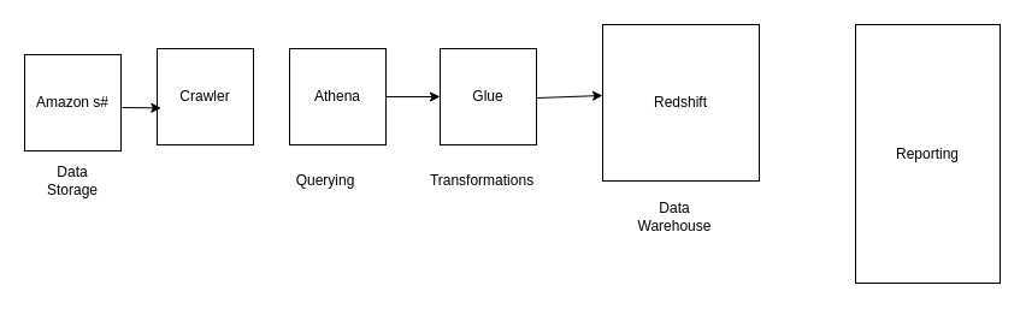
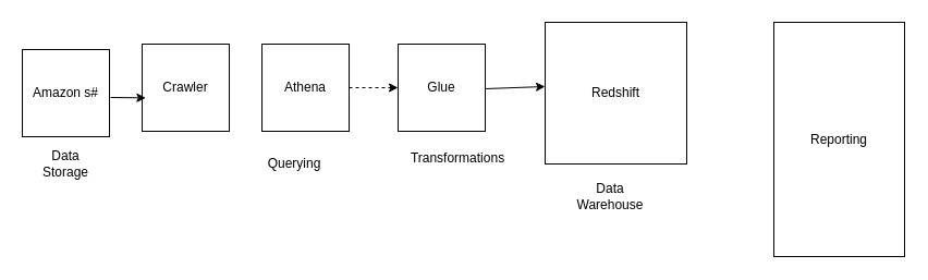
- <mxCell id="13" value="" style="endArrow=classic;html=1;rounded=0;entryX=0;entryY=0.5;entryDx=0;entryDy=0;exitX=1;exitY=0.5;exitDx=0;exitDy=0;" edge="1" parent="1" source="4" target="5"><mxGeometry width="50" height="50" relative="1" as="geometry"><mxPoint x="111" y="99" as="sourcePoint" /><mxPoint x="143" y="99" as="targetPoint" /><Array as="points" /></mxGeometry></mxCell>
+ <mxCell id="13" value="" style="endArrow=classic;html=1;rounded=0;entryX=0;entryY=0.5;entryDx=0;entryDy=0;exitX=1;exitY=0.5;exitDx=0;exitDy=0;dashed=1;" edge="1" parent="1" source="4" target="5"><mxGeometry width="50" height="50" relative="1" as="geometry"><mxPoint x="111" y="99" as="sourcePoint" /><mxPoint x="143" y="99" as="targetPoint" /><Array as="points" /></mxGeometry></mxCell>
- <mxCell id="8" value="Transformations" style="text;html=1;align=center;verticalAlign=middle;whiteSpace=wrap;rounded=0;" vertex="1" parent="1"><mxGeometry x="365" y="135" width="70" height="30" as="geometry" /></mxCell>
+ <mxCell id="8" value="Transformations" style="text;html=1;align=center;verticalAlign=middle;whiteSpace=wrap;rounded=0;" vertex="1" parent="1"><mxGeometry x="385" y="130" width="70" height="30" as="geometry" /></mxCell>
